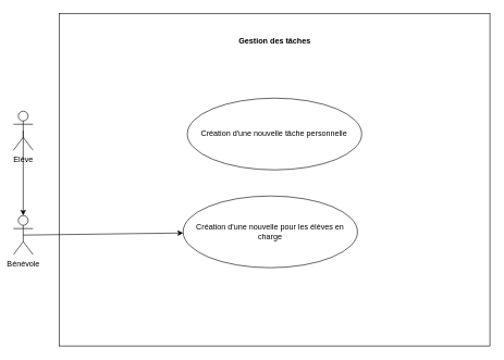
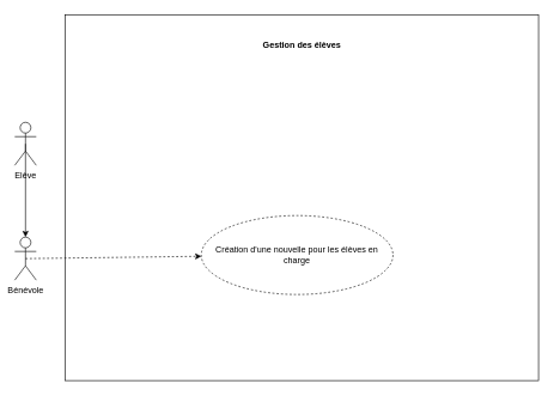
- <mxCell id="3" value="Gestion des tâches" style="text;align=center;fontStyle=1;verticalAlign=middle;spacingLeft=3;spacingRight=3;strokeColor=none;rotatable=0;points=[[0,0.5],[1,0.5]];portConstraint=eastwest;html=1;" parent="1" vertex="1"><mxGeometry x="380" width="80" height="26" as="geometry" y="50" /></mxCell>
+ <mxCell id="3" value="Gestion des élèves" style="text;align=center;fontStyle=1;verticalAlign=middle;spacingLeft=3;spacingRight=3;strokeColor=none;rotatable=0;points=[[0,0.5],[1,0.5]];portConstraint=eastwest;html=1;" parent="1" vertex="1"><mxGeometry x="380" width="80" height="26" as="geometry" y="50" /></mxCell>
- <mxCell id="8" value="Création d'une nouvelle tâche personnelle" style="ellipse;html=1;whiteSpace=wrap;" parent="1" vertex="1"><mxGeometry x="286.42" y="150" width="267.15" height="110" as="geometry" /></mxCell>
- <mxCell id="9" value="Création d'une nouvelle pour les élèves en charge" style="ellipse;html=1;whiteSpace=wrap;" vertex="1" parent="1"><mxGeometry x="280" y="300" width="267.15" height="110" as="geometry" /></mxCell>
+ <mxCell id="9" value="Création d'une nouvelle pour les élèves en charge" style="ellipse;html=1;whiteSpace=wrap;dashed=1;" vertex="1" parent="1"><mxGeometry x="280" y="300" width="267.15" height="110" as="geometry" /></mxCell>
- <mxCell id="6" style="rounded=0;orthogonalLoop=1;jettySize=auto;html=1;exitX=0.5;exitY=0.5;exitDx=0;exitDy=0;exitPerimeter=0;" edge="1" parent="1" source="7" target="9"><mxGeometry relative="1" as="geometry" /></mxCell>
+ <mxCell id="6" style="rounded=0;orthogonalLoop=1;jettySize=auto;html=1;exitX=0.5;exitY=0.5;exitDx=0;exitDy=0;exitPerimeter=0;dashed=1;" edge="1" parent="1" source="7" target="9"><mxGeometry relative="1" as="geometry" /></mxCell>
